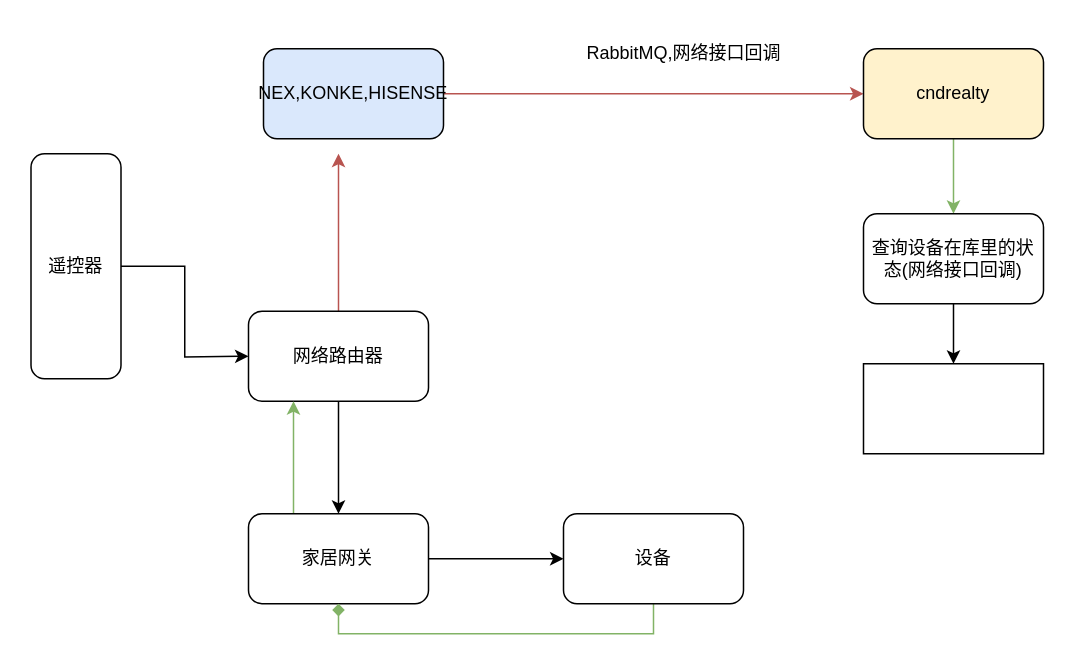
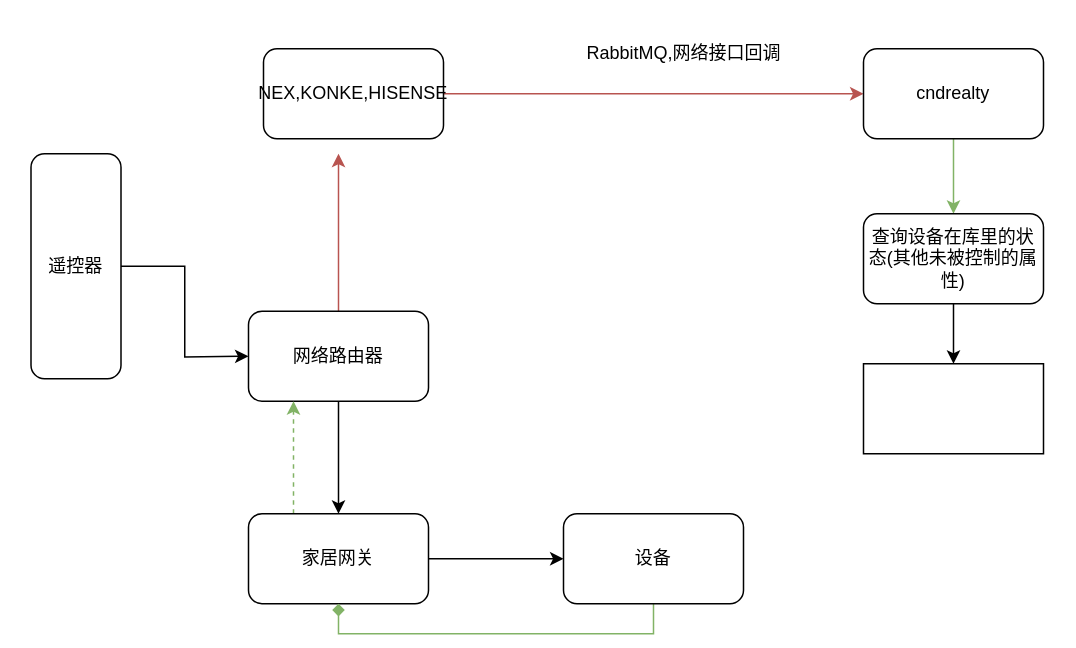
- <mxCell id="13" value="NEX,KONKE,HISENSE" style="rounded=1;whiteSpace=wrap;html=1;fillColor=#dae8fc;" vertex="1" parent="1"><mxGeometry x="175" y="32" width="120" height="60" as="geometry" /></mxCell>
+ <mxCell id="13" value="NEX,KONKE,HISENSE" style="rounded=1;whiteSpace=wrap;html=1;" vertex="1" parent="1"><mxGeometry x="175" y="32" width="120" height="60" as="geometry" /></mxCell>
- <mxCell id="16" value="cndrealty" style="rounded=1;whiteSpace=wrap;html=1;fillColor=#fff2cc;" vertex="1" parent="1"><mxGeometry x="575" y="32" width="120" height="60" as="geometry" /></mxCell>
+ <mxCell id="16" value="cndrealty" style="rounded=1;whiteSpace=wrap;html=1;" vertex="1" parent="1"><mxGeometry x="575" y="32" width="120" height="60" as="geometry" /></mxCell>
- <mxCell id="18" value="查询设备在库里的状态(网络接口回调)" style="rounded=1;whiteSpace=wrap;html=1;" vertex="1" parent="1"><mxGeometry x="575" y="142" width="120" height="60" as="geometry" /></mxCell>
+ <mxCell id="18" value="查询设备在库里的状态(其他未被控制的属性)" style="rounded=1;whiteSpace=wrap;html=1;" vertex="1" parent="1"><mxGeometry x="575" y="142" width="120" height="60" as="geometry" /></mxCell>
- <mxCell id="8" style="edgeStyle=orthogonalEdgeStyle;rounded=0;orthogonalLoop=1;jettySize=auto;html=1;exitX=0.25;exitY=0;exitDx=0;exitDy=0;entryX=0.25;entryY=1;entryDx=0;entryDy=0;fillColor=#d5e8d4;strokeColor=#82b366;" edge="1" parent="1" source="9" target="6"><mxGeometry relative="1" as="geometry" /></mxCell>
+ <mxCell id="8" style="edgeStyle=orthogonalEdgeStyle;rounded=0;orthogonalLoop=1;jettySize=auto;html=1;exitX=0.25;exitY=0;exitDx=0;exitDy=0;entryX=0.25;entryY=1;entryDx=0;entryDy=0;fillColor=#d5e8d4;strokeColor=#82b366;dashed=1;" edge="1" parent="1" source="9" target="6"><mxGeometry relative="1" as="geometry" /></mxCell>
